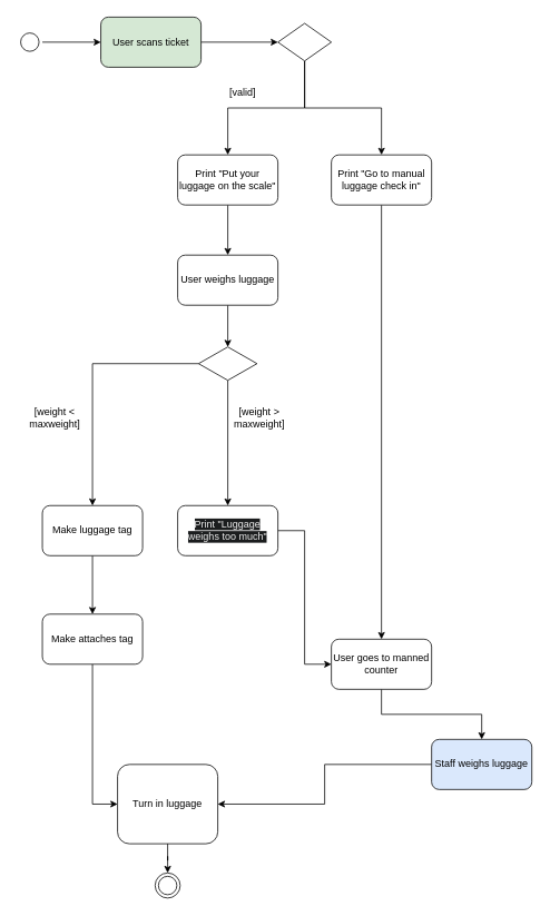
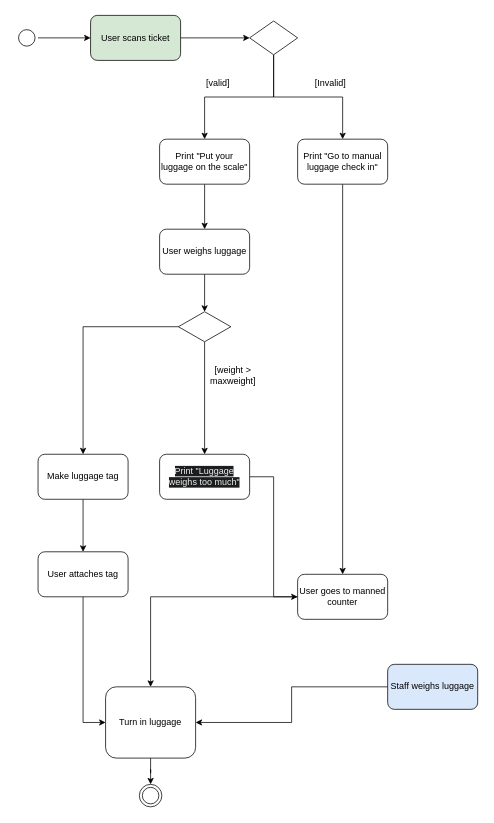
+ <mxCell id="14" value="[Invalid]" style="text;html=1;align=center;verticalAlign=middle;whiteSpace=wrap;rounded=0;" vertex="1" parent="1"><mxGeometry x="410" y="95" width="60" height="30" as="geometry" /></mxCell>
- <mxCell id="22" value="[weight &amp;lt; maxweight]" style="text;html=1;align=center;verticalAlign=middle;whiteSpace=wrap;rounded=0;" vertex="1" parent="1"><mxGeometry x="30" y="485" width="70" height="30" as="geometry" /></mxCell>
- <mxCell id="30" value="Make attaches tag" style="rounded=1;whiteSpace=wrap;html=1;" vertex="1" parent="1"><mxGeometry x="50" y="735" width="120" height="60" as="geometry" /></mxCell>
+ <mxCell id="30" value="User attaches tag" style="rounded=1;whiteSpace=wrap;html=1;" vertex="1" parent="1"><mxGeometry x="50" y="735" width="120" height="60" as="geometry" /></mxCell>
- <mxCell id="26" style="edgeStyle=orthogonalEdgeStyle;rounded=0;orthogonalLoop=1;jettySize=auto;html=1;" edge="1" parent="1" source="27" target="34"><mxGeometry relative="1" as="geometry" /></mxCell>
+ <mxCell id="26" style="edgeStyle=orthogonalEdgeStyle;rounded=0;orthogonalLoop=1;jettySize=auto;html=1;" edge="1" parent="1" source="27" target="32"><mxGeometry relative="1" as="geometry" /></mxCell>
